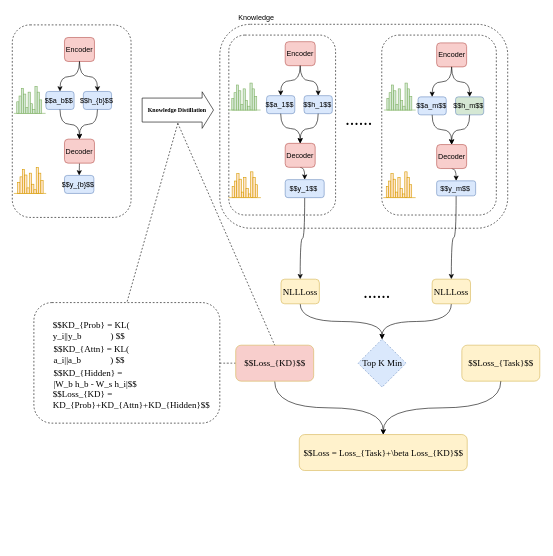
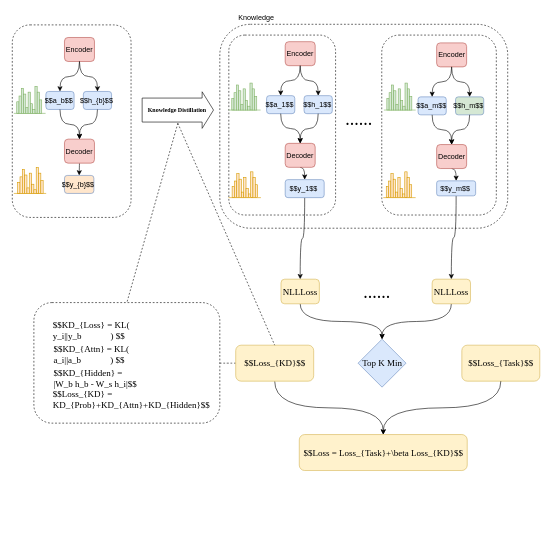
- <mxCell id="7" value="$$y_{b}$$&amp;nbsp;" style="rounded=1;whiteSpace=wrap;html=1;fillColor=#dae8fc;strokeColor=#6c8ebf;" vertex="1" parent="1"><mxGeometry x="107" y="292" width="49" height="30" as="geometry" /></mxCell>
+ <mxCell id="7" value="$$y_{b}$$&amp;nbsp;" style="rounded=1;whiteSpace=wrap;html=1;fillColor=#ffe6cc;strokeColor=#6c8ebf;" vertex="1" parent="1"><mxGeometry x="107" y="292" width="49" height="30" as="geometry" /></mxCell>
- <mxCell id="129" value="$$KD_{Prob} = KL( y_i||y_b&amp;nbsp; &amp;nbsp; &amp;nbsp; &amp;nbsp; &amp;nbsp; &amp;nbsp; &amp;nbsp;) $$&amp;nbsp;" style="text;html=1;strokeColor=none;fillColor=none;align=left;verticalAlign=middle;whiteSpace=wrap;rounded=0;fontFamily=Times New Roman;fontSize=15;" vertex="1" parent="1"><mxGeometry x="86" y="540" width="149" height="20" as="geometry" /></mxCell>
+ <mxCell id="129" value="$$KD_{Loss} = KL( y_i||y_b&amp;nbsp; &amp;nbsp; &amp;nbsp; &amp;nbsp; &amp;nbsp; &amp;nbsp; &amp;nbsp;) $$&amp;nbsp;" style="text;html=1;strokeColor=none;fillColor=none;align=left;verticalAlign=middle;whiteSpace=wrap;rounded=0;fontFamily=Times New Roman;fontSize=15;" vertex="1" parent="1"><mxGeometry x="86" y="540" width="149" height="20" as="geometry" /></mxCell>
- <mxCell id="120" value="$$Loss_{KD}$$" style="rounded=1;whiteSpace=wrap;html=1;strokeColor=#d6b656;fillColor=#f8cecc;fontFamily=Times New Roman;fontSize=15;align=center;" vertex="1" parent="1"><mxGeometry x="392.5" y="575" width="130" height="60" as="geometry" /></mxCell>
+ <mxCell id="120" value="$$Loss_{KD}$$" style="rounded=1;whiteSpace=wrap;html=1;strokeColor=#d6b656;fillColor=#fff2cc;fontFamily=Times New Roman;fontSize=15;align=center;" vertex="1" parent="1"><mxGeometry x="392.5" y="575" width="130" height="60" as="geometry" /></mxCell>
- <mxCell id="126" value="Top K Min" style="rhombus;whiteSpace=wrap;html=1;strokeColor=#6c8ebf;fillColor=#dae8fc;fontFamily=Times New Roman;fontSize=15;align=center;dashed=1;" vertex="1" parent="1"><mxGeometry x="596.5" y="565" width="80" height="80" as="geometry" /></mxCell>
+ <mxCell id="126" value="Top K Min" style="rhombus;whiteSpace=wrap;html=1;strokeColor=#6c8ebf;fillColor=#dae8fc;fontFamily=Times New Roman;fontSize=15;align=center;" vertex="1" parent="1"><mxGeometry x="596.5" y="565" width="80" height="80" as="geometry" /></mxCell>
